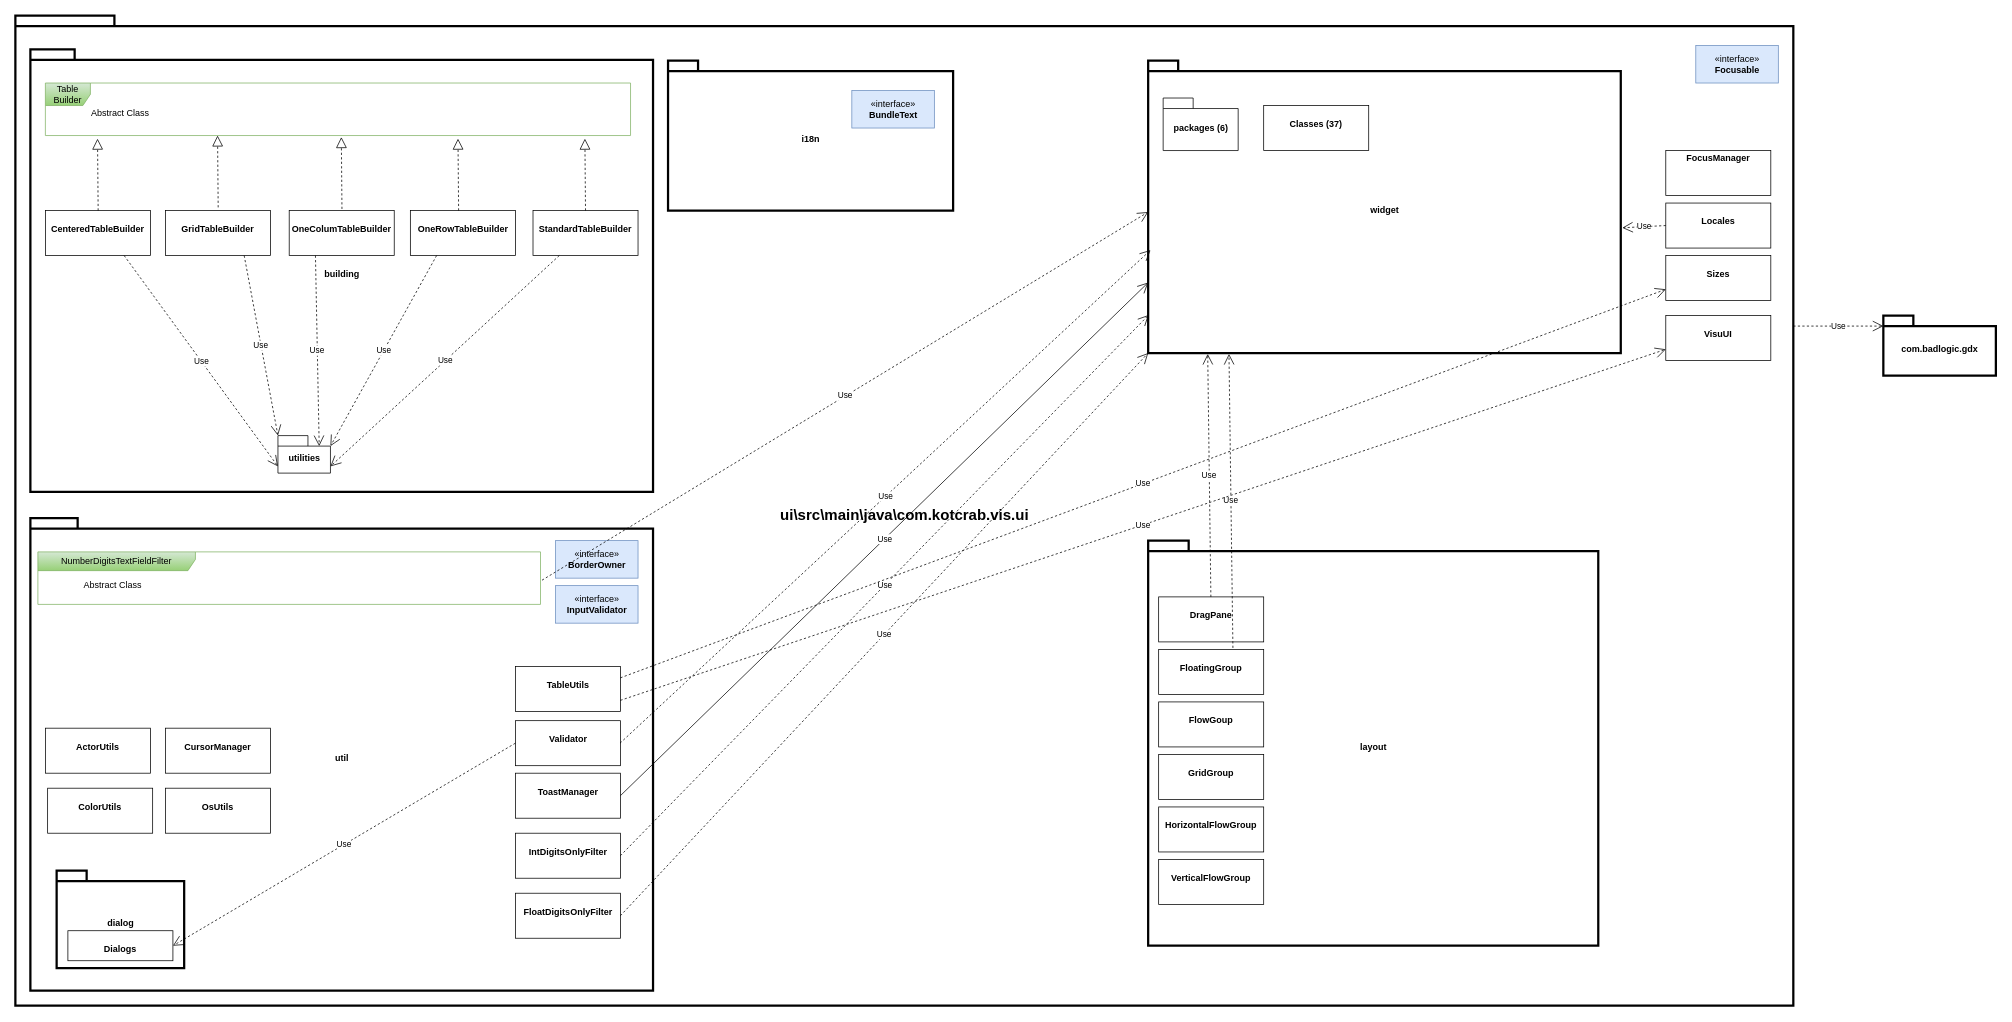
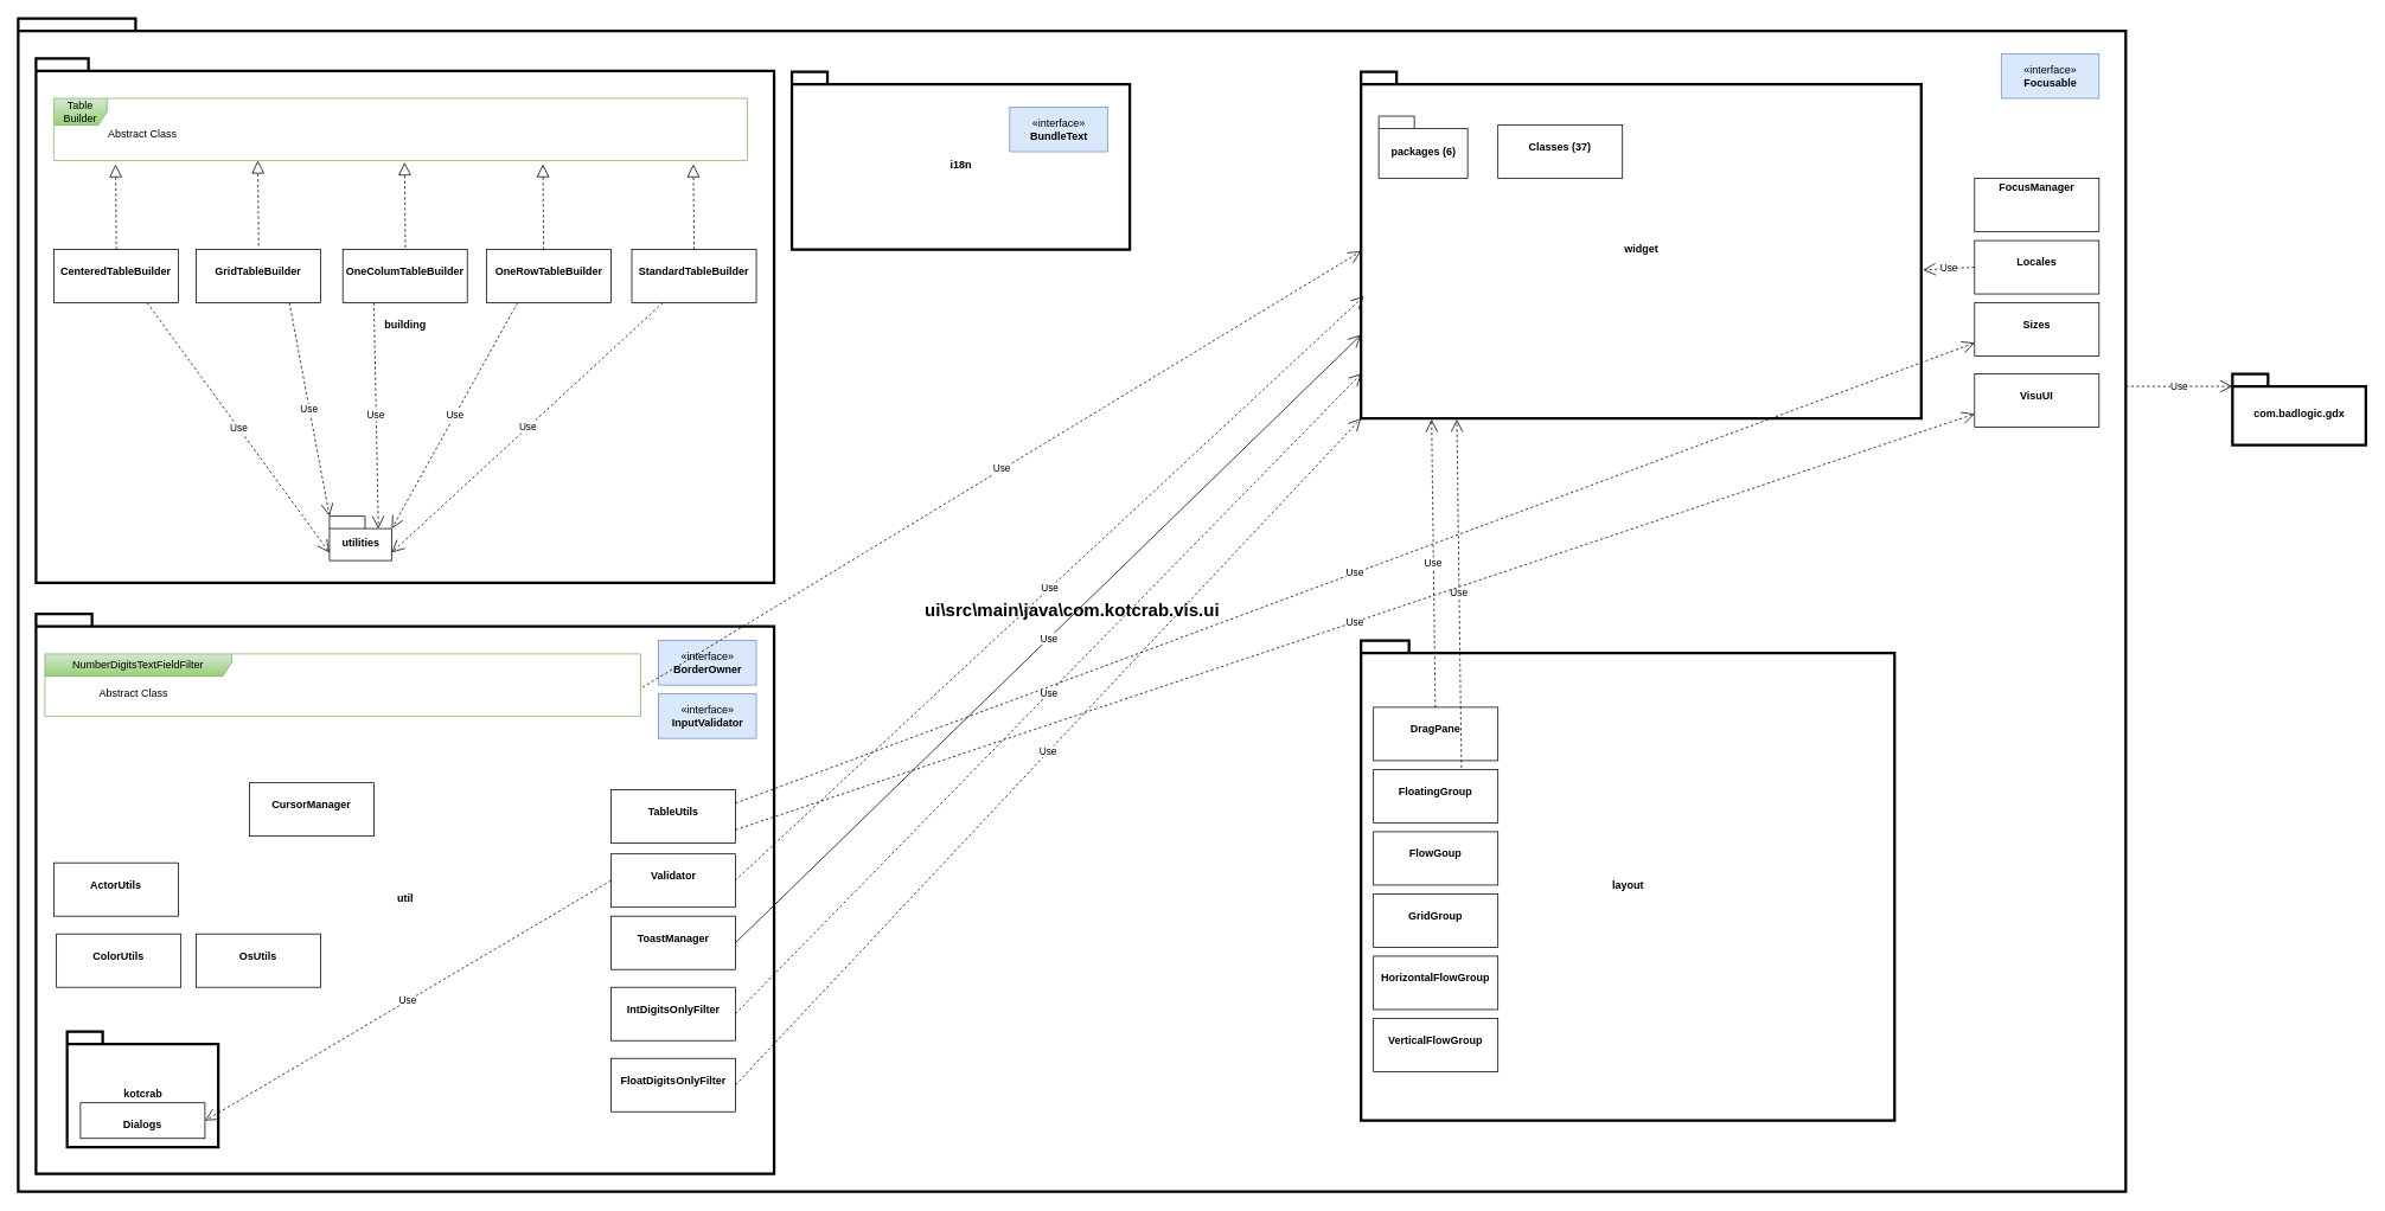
- <mxCell id="7" value="«interface»&lt;br&gt;&lt;b&gt;Focusable&lt;/b&gt;" style="html=1;fillColor=#dae8fc;strokeColor=#6c8ebf;" parent="1" vertex="1"><mxGeometry x="2260" y="60" width="110" height="50" as="geometry" /></mxCell>
+ <mxCell id="7" value="«interface»&lt;br&gt;&lt;b&gt;Focusable&lt;/b&gt;" style="html=1;fillColor=#dae8fc;strokeColor=#6c8ebf;" parent="1" vertex="1"><mxGeometry x="2250" y="60" width="110" height="50" as="geometry" /></mxCell>
- <mxCell id="50" value="&lt;p style=&quot;margin: 0px ; margin-top: 4px ; text-align: center&quot;&gt;&lt;br&gt;&lt;b&gt;CursorManager&lt;/b&gt;&lt;/p&gt;" style="verticalAlign=top;align=left;overflow=fill;fontSize=12;fontFamily=Helvetica;html=1;" parent="1" vertex="1"><mxGeometry x="220" y="970" width="140" height="60" as="geometry" /></mxCell>
+ <mxCell id="50" value="&lt;p style=&quot;margin: 0px ; margin-top: 4px ; text-align: center&quot;&gt;&lt;br&gt;&lt;b&gt;CursorManager&lt;/b&gt;&lt;/p&gt;" style="verticalAlign=top;align=left;overflow=fill;fontSize=12;fontFamily=Helvetica;html=1;" parent="1" vertex="1"><mxGeometry x="280" y="880" width="140" height="60" as="geometry" /></mxCell>
- <mxCell id="63" value="dialog" style="shape=folder;fontStyle=1;spacingTop=10;tabWidth=40;tabHeight=14;tabPosition=left;html=1;strokeWidth=3;" parent="1" vertex="1"><mxGeometry x="75" y="1160" width="170" height="130" as="geometry" /></mxCell>
+ <mxCell id="63" value="kotcrab" style="shape=folder;fontStyle=1;spacingTop=10;tabWidth=40;tabHeight=14;tabPosition=left;html=1;strokeWidth=3;" parent="1" vertex="1"><mxGeometry x="75" y="1160" width="170" height="130" as="geometry" /></mxCell>
